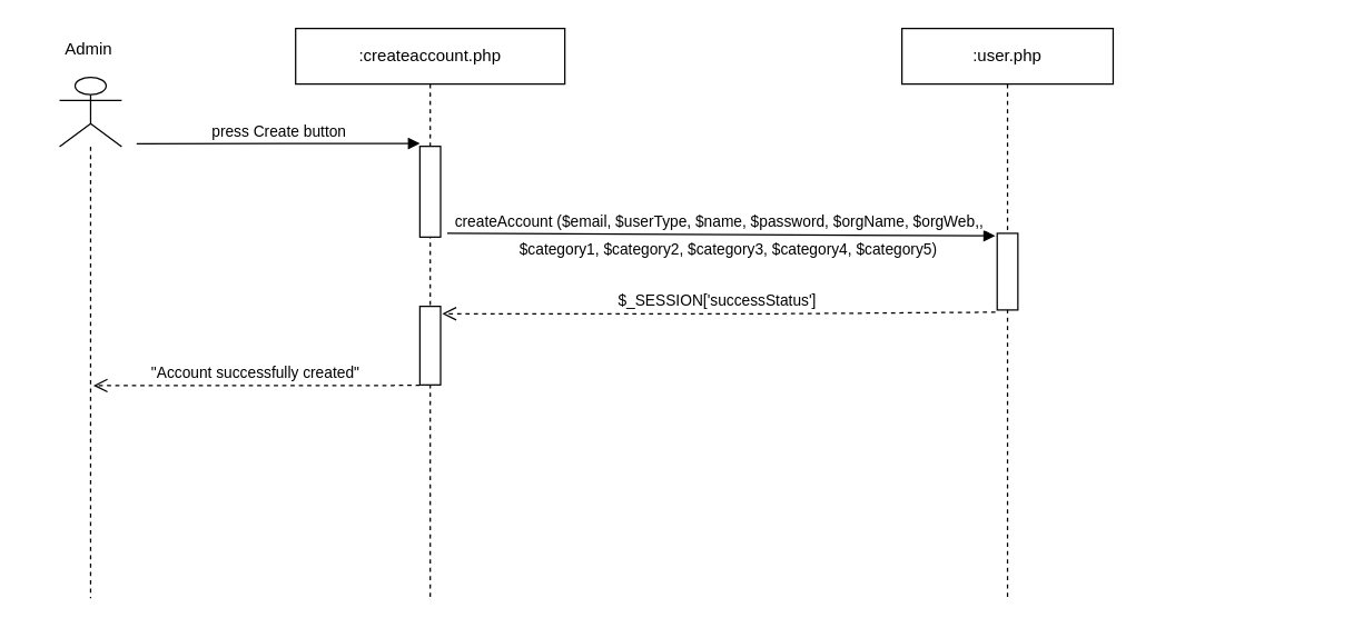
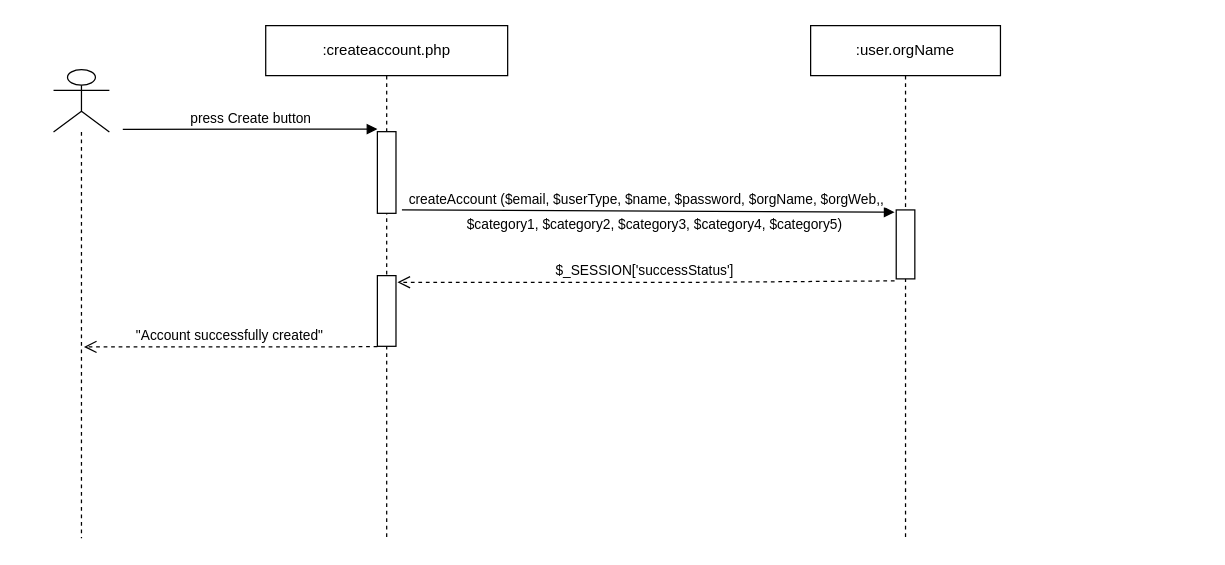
- <mxCell id="9" value="Admin" style="text;html=1;align=center;verticalAlign=middle;resizable=0;points=[];autosize=1;strokeColor=none;fillColor=none;container=0;movable=0;rotatable=0;deletable=0;editable=0;connectable=0;" parent="7" vertex="1"><mxGeometry x="13.1" width="60" height="30" as="geometry" /></mxCell>
- <mxCell id="3" value=":user.php" style="shape=umlLifeline;perimeter=lifelinePerimeter;whiteSpace=wrap;html=1;container=0;collapsible=0;recursiveResize=0;outlineConnect=0;" parent="2" vertex="1"><mxGeometry x="627.997" width="151.863" height="410" as="geometry" /></mxCell>
+ <mxCell id="3" value=":user.orgName" style="shape=umlLifeline;perimeter=lifelinePerimeter;whiteSpace=wrap;html=1;container=0;collapsible=0;recursiveResize=0;outlineConnect=0;" parent="2" vertex="1"><mxGeometry x="627.997" width="151.863" height="410" as="geometry" /></mxCell>
